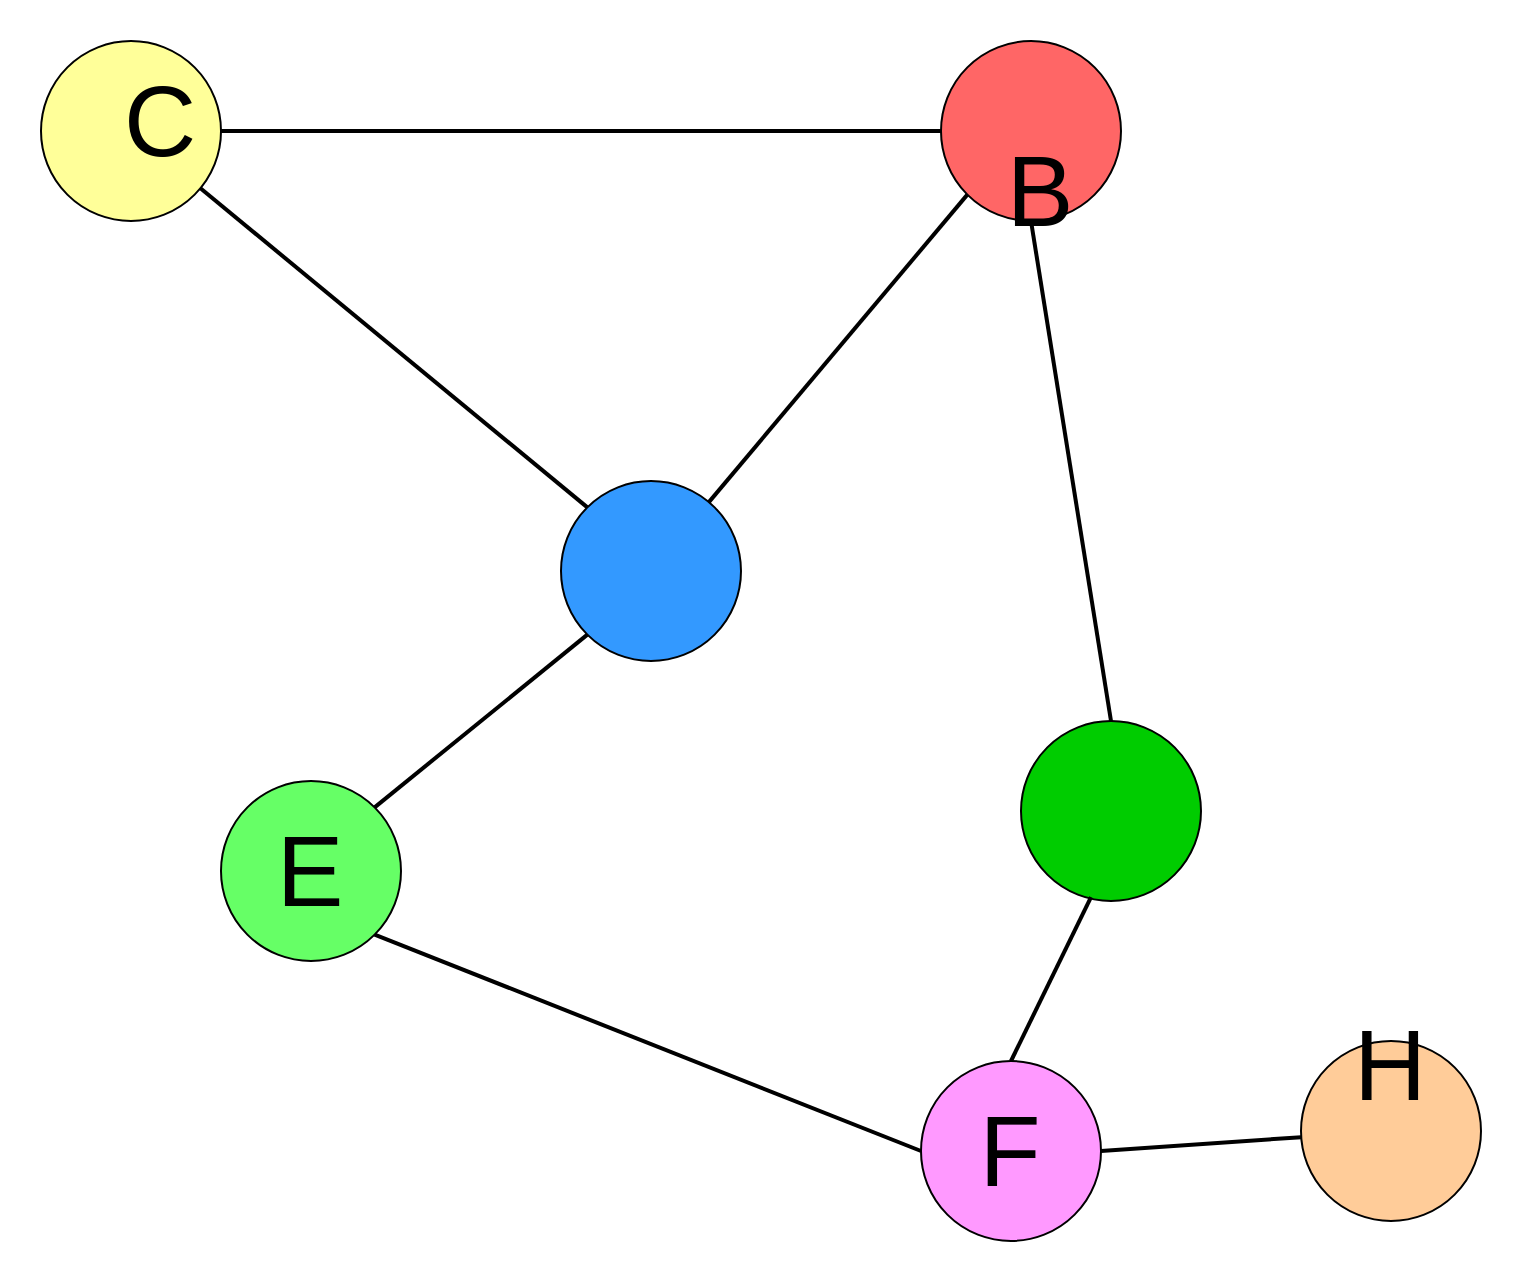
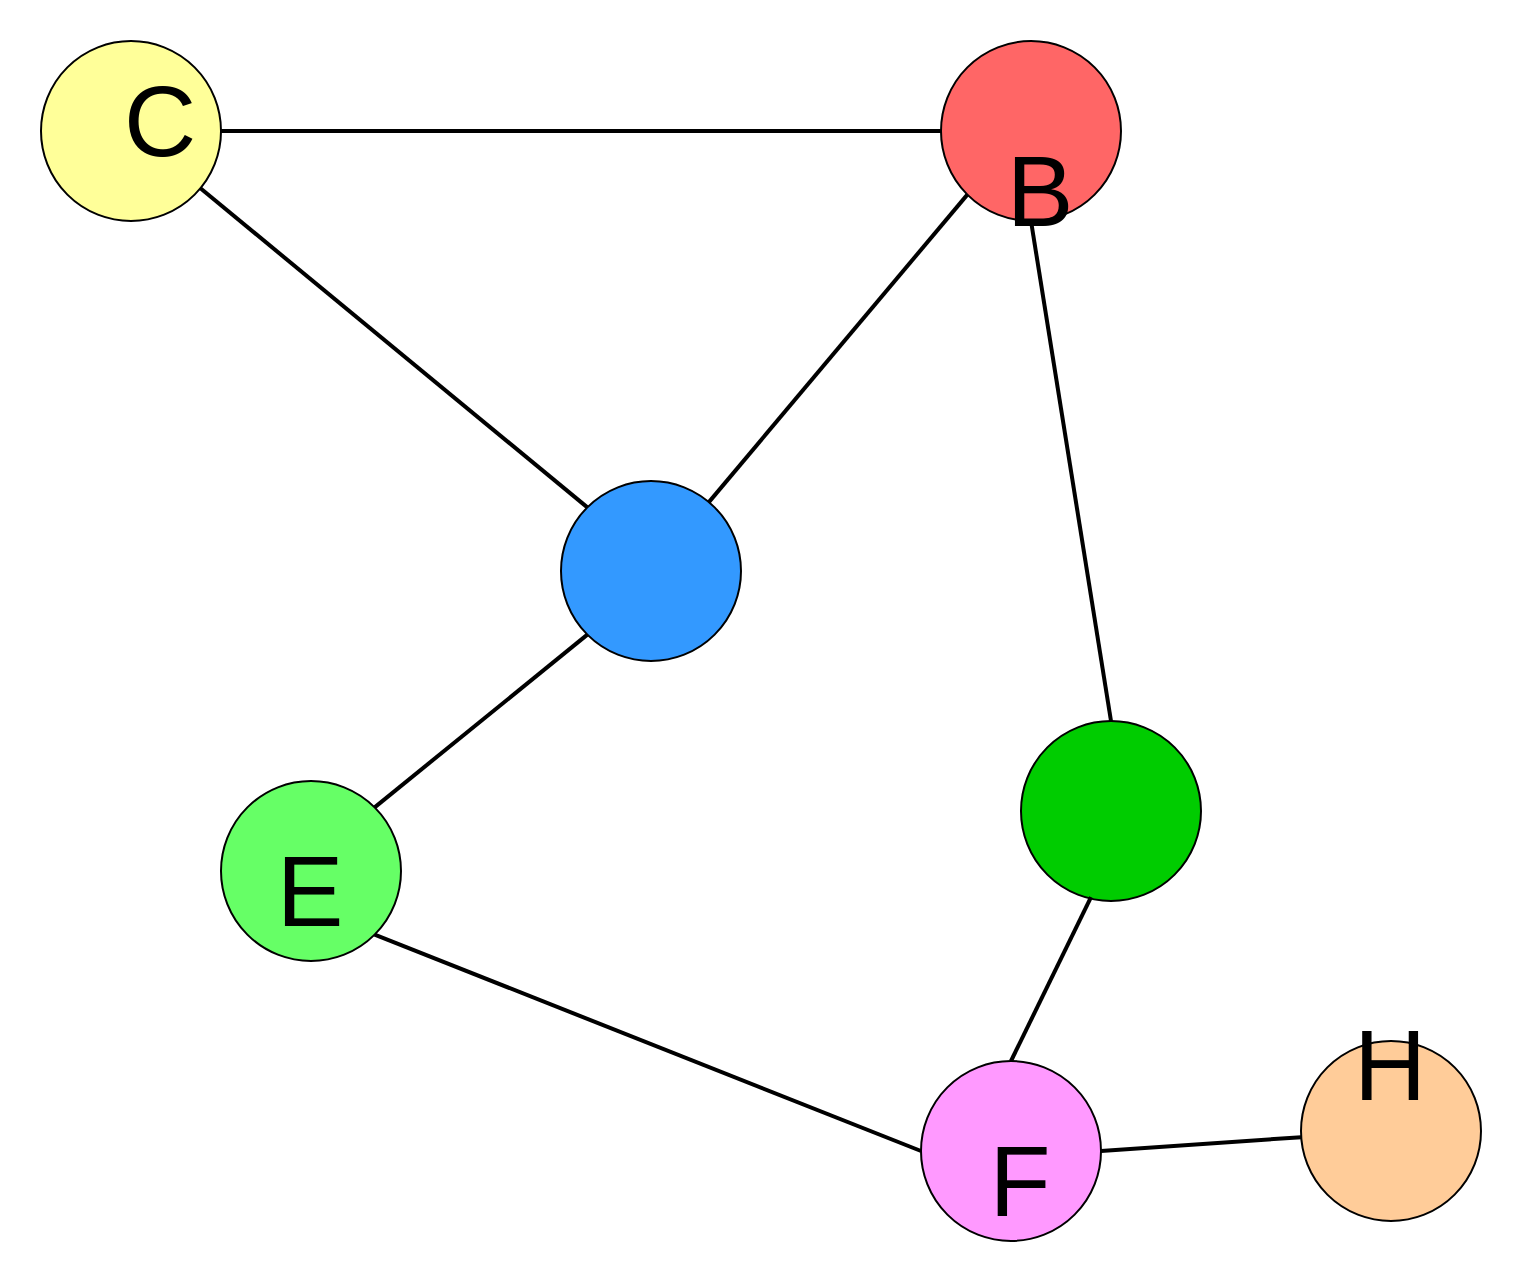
- <mxCell id="19" value="&lt;font style=&quot;font-size: 50px&quot;&gt;E&lt;/font&gt;" style="text;html=1;strokeColor=none;fillColor=none;align=center;verticalAlign=middle;whiteSpace=wrap;rounded=0;" vertex="1" parent="1"><mxGeometry x="135" y="425" width="40" height="20" as="geometry" /></mxCell>
+ <mxCell id="19" value="&lt;font style=&quot;font-size: 50px&quot;&gt;E&lt;/font&gt;" style="text;html=1;strokeColor=none;fillColor=none;align=center;verticalAlign=middle;whiteSpace=wrap;rounded=0;" vertex="1" parent="1"><mxGeometry x="135" y="435" width="40" height="20" as="geometry" /></mxCell>
- <mxCell id="18" value="&lt;font style=&quot;font-size: 50px&quot;&gt;F&lt;/font&gt;" style="text;html=1;strokeColor=none;fillColor=none;align=center;verticalAlign=middle;whiteSpace=wrap;rounded=0;" vertex="1" parent="1"><mxGeometry x="485" y="565" width="40" height="20" as="geometry" /></mxCell>
+ <mxCell id="18" value="&lt;font style=&quot;font-size: 50px&quot;&gt;F&lt;/font&gt;" style="text;html=1;strokeColor=none;fillColor=none;align=center;verticalAlign=middle;whiteSpace=wrap;rounded=0;" vertex="1" parent="1"><mxGeometry x="490" y="580" width="40" height="20" as="geometry" /></mxCell>
